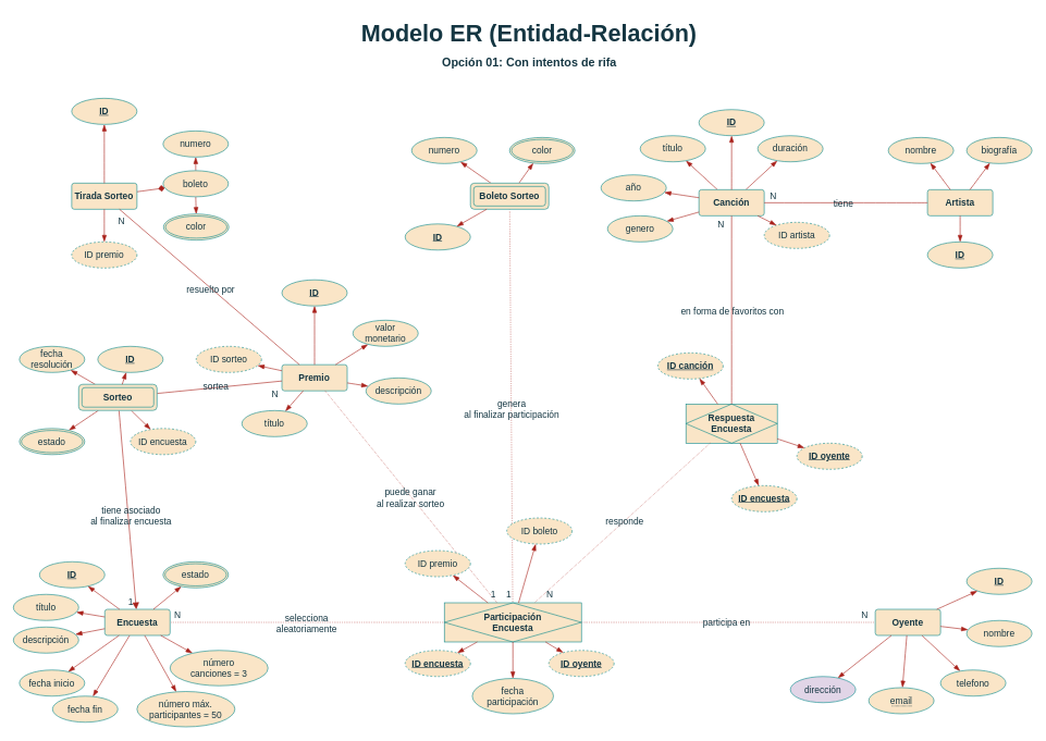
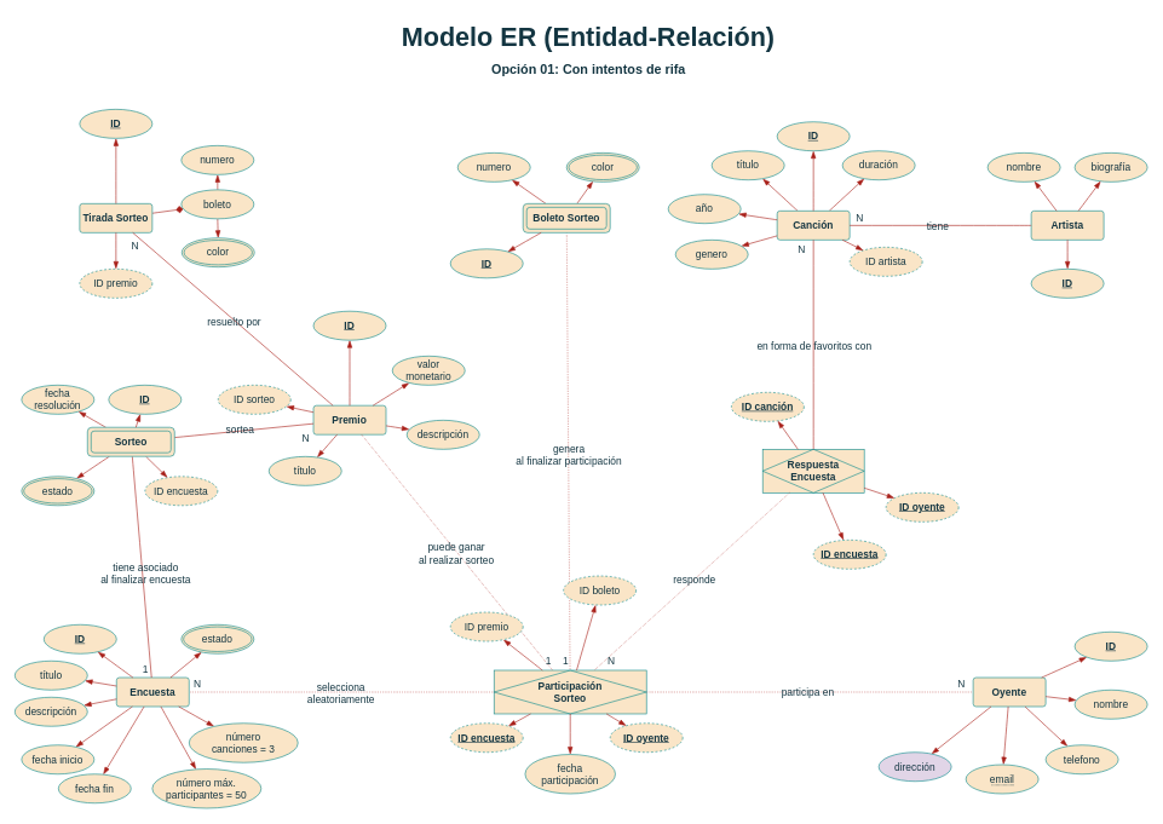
- <mxCell id="95" value="" style="endArrow=block;html=1;rounded=0;strokeColor=#A8201A;fontFamily=Helvetica;fontSize=14;fontColor=default;startSize=8;endSize=8;fillColor=#FAE5C7;curved=1;labelBackgroundColor=none;" parent="1" source="101" target="24" edge="1"><mxGeometry relative="1" as="geometry"><mxPoint x="154.241" y="636" as="sourcePoint" /><mxPoint x="920" y="650" as="targetPoint" /></mxGeometry></mxCell>
+ <mxCell id="95" value="" style="endArrow=none;html=1;rounded=0;strokeColor=#A8201A;fontFamily=Helvetica;fontSize=14;fontColor=default;startSize=8;endSize=8;fillColor=#FAE5C7;curved=1;labelBackgroundColor=none;" parent="1" source="101" target="24" edge="1"><mxGeometry relative="1" as="geometry"><mxPoint x="154.241" y="636" as="sourcePoint" /><mxPoint x="920" y="650" as="targetPoint" /></mxGeometry></mxCell>
- <mxCell id="25" value="Participación&lt;br&gt;Encuesta" style="shape=associativeEntity;whiteSpace=wrap;html=1;align=center;strokeColor=#0F8B8D;fontFamily=Helvetica;fontSize=14;fontColor=#143642;fillColor=#FAE5C7;fontStyle=1;labelBackgroundColor=none;" parent="1" vertex="1"><mxGeometry x="680.01" y="922.91" width="210" height="60" as="geometry" /></mxCell>
+ <mxCell id="25" value="Participación&lt;br&gt;Sorteo" style="shape=associativeEntity;whiteSpace=wrap;html=1;align=center;strokeColor=#0F8B8D;fontFamily=Helvetica;fontSize=14;fontColor=#143642;fillColor=#FAE5C7;fontStyle=1;labelBackgroundColor=none;" parent="1" vertex="1"><mxGeometry x="680.01" y="922.91" width="210" height="60" as="geometry" /></mxCell>
